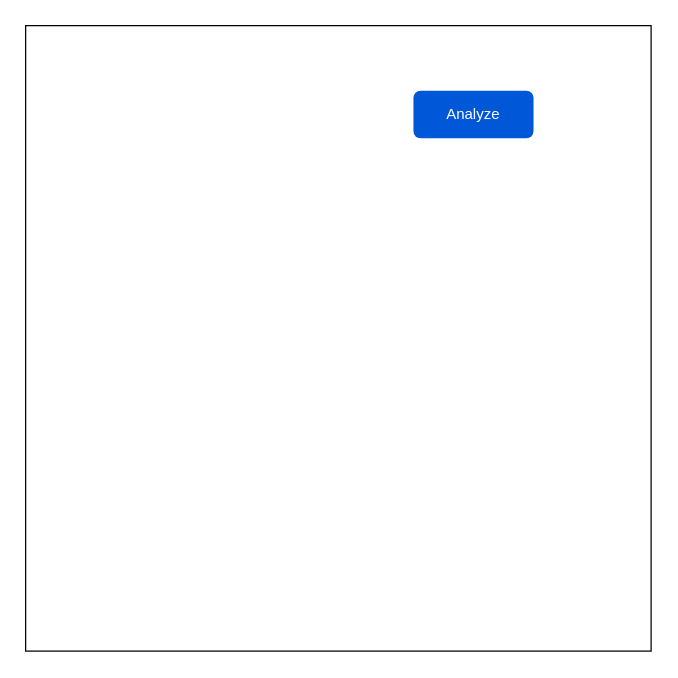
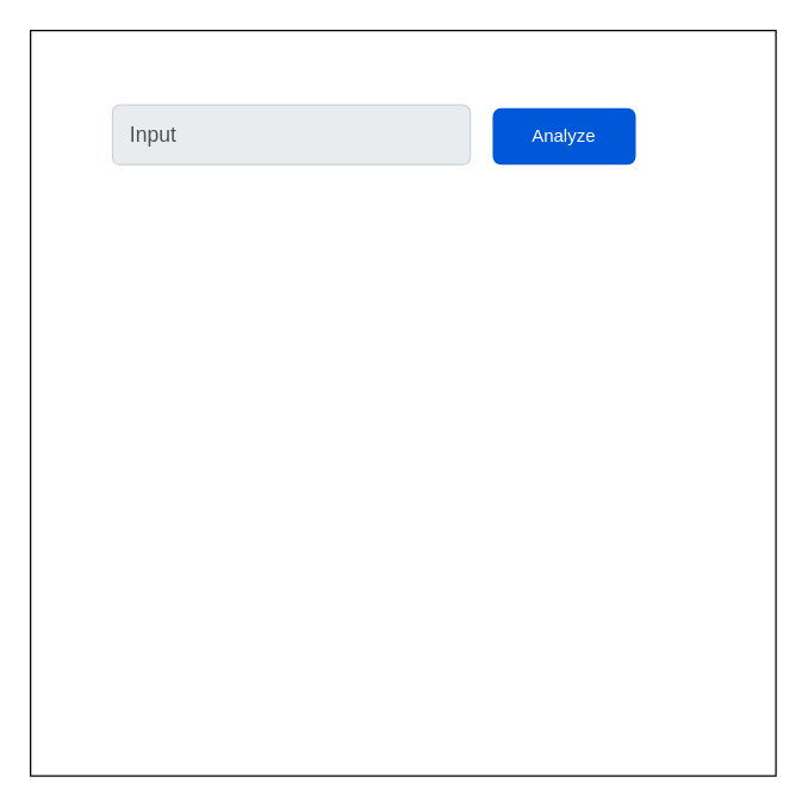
+ <mxCell id="3" value="Input" style="html=1;shadow=0;dashed=0;shape=mxgraph.bootstrap.rrect;rSize=5;strokeColor=#CED4DA;strokeWidth=1;fillColor=#E9ECEF;fontColor=#505050;whiteSpace=wrap;align=left;verticalAlign=middle;spacingLeft=10;fontSize=14;" vertex="1" parent="1"><mxGeometry x="75" y="70" width="240" height="40" as="geometry" /></mxCell>
